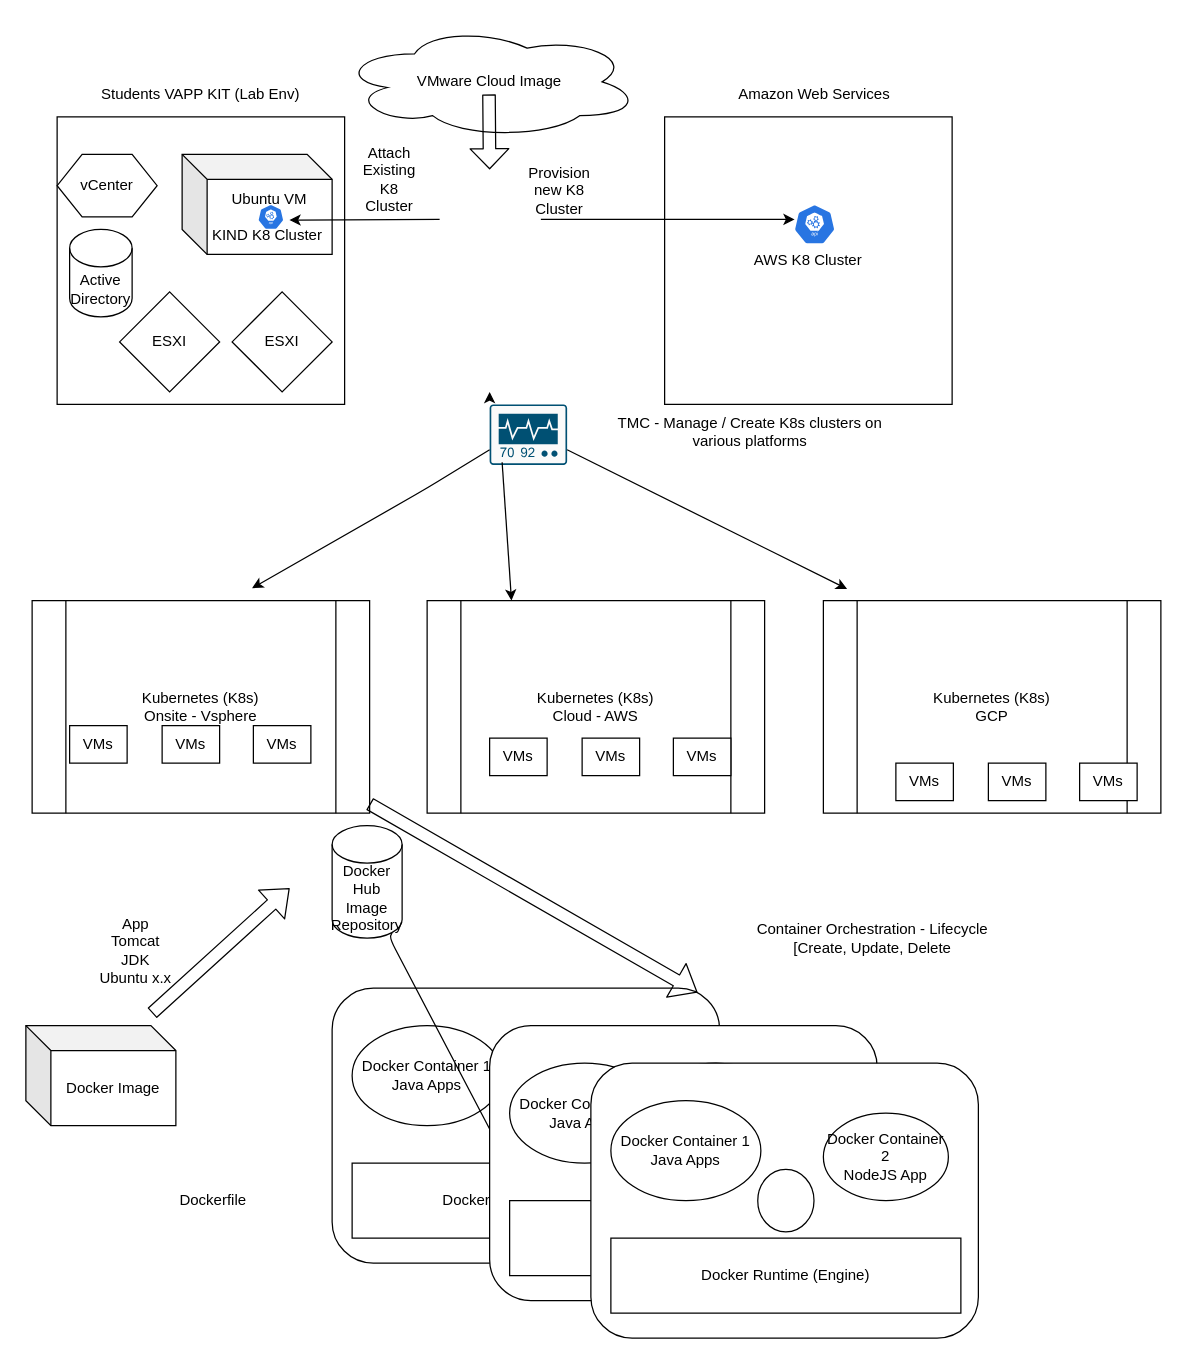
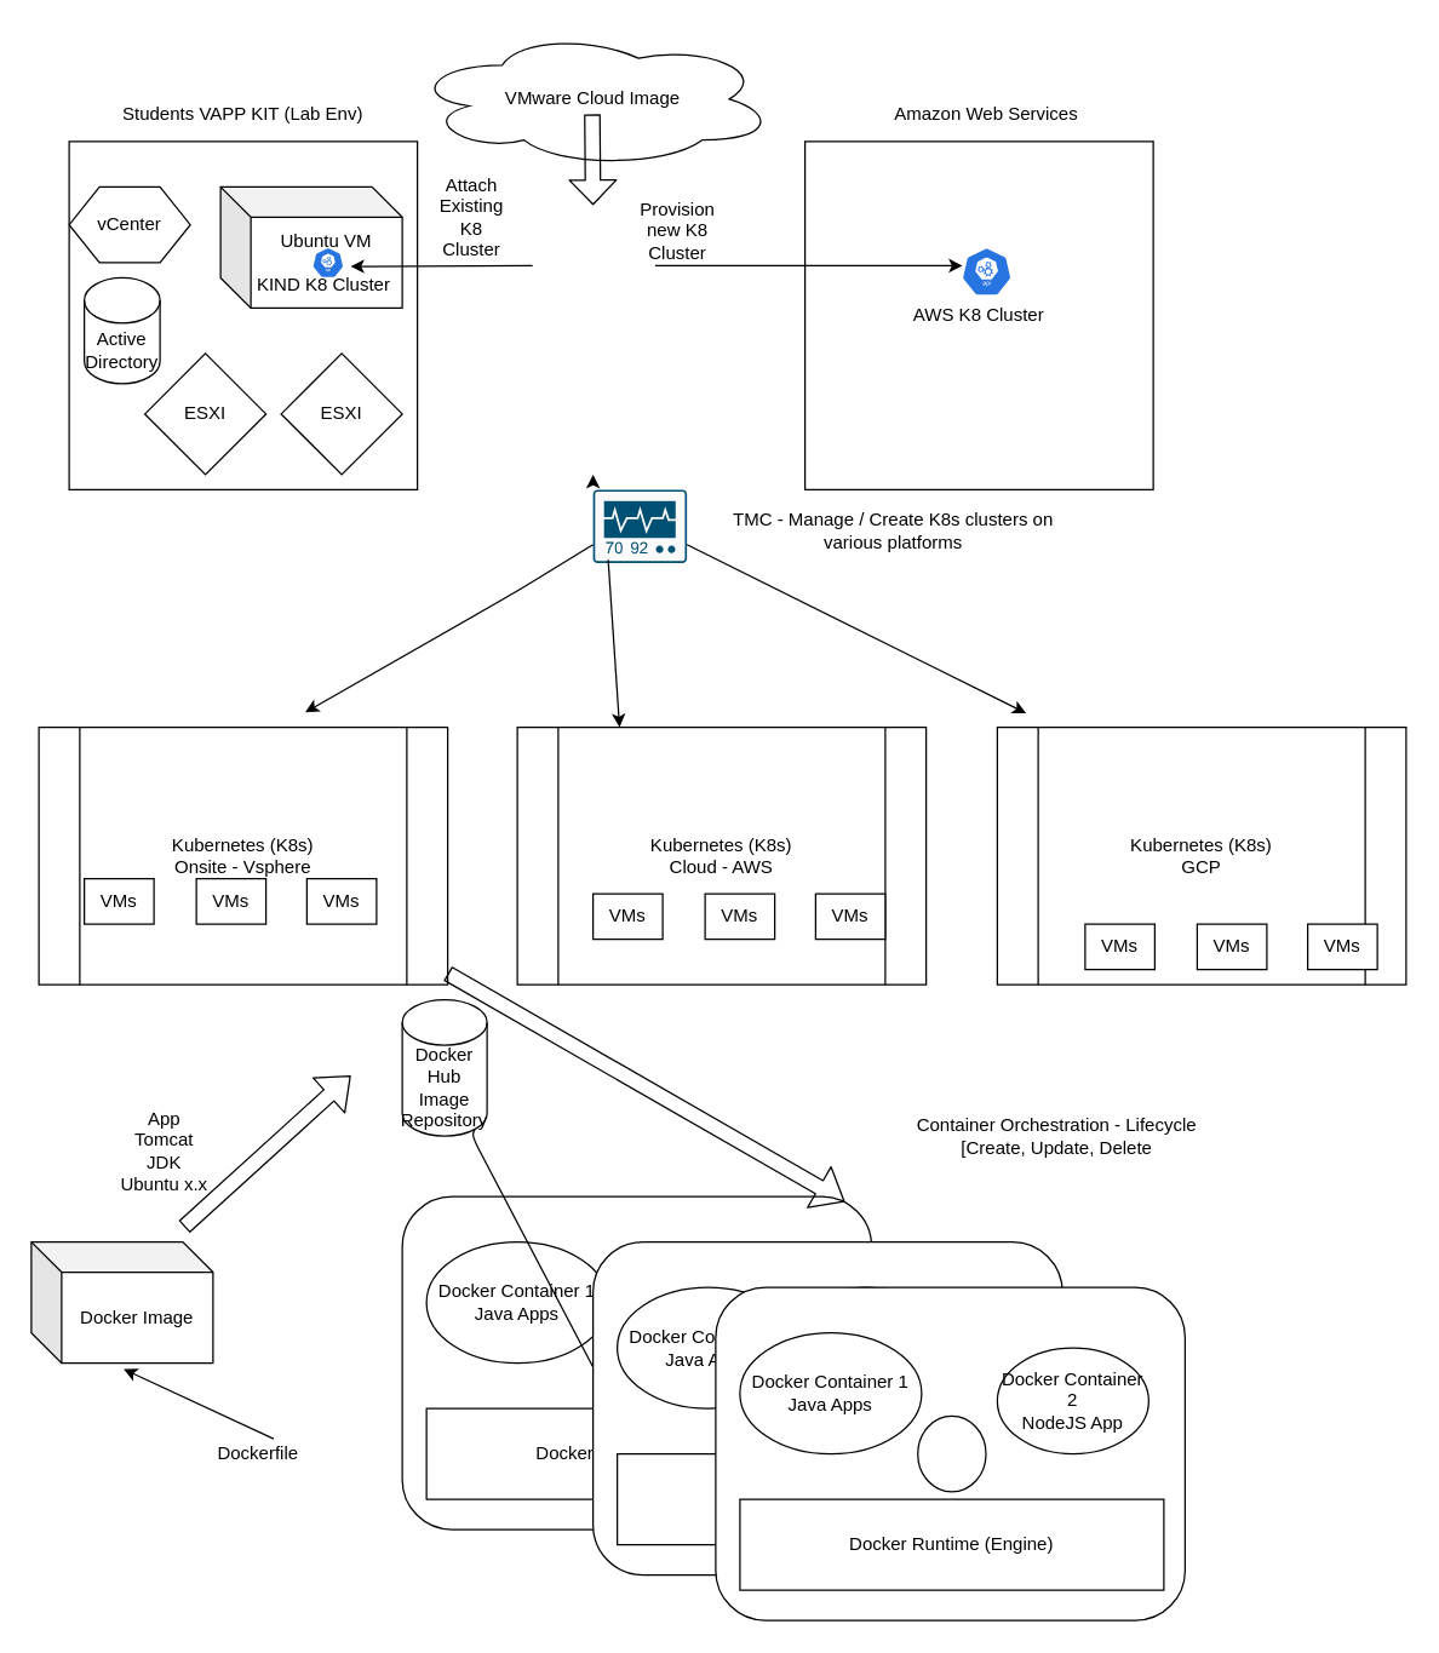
- <mxCell id="4" value="TMC - Manage / Create K8s clusters on various platforms" style="text;html=1;strokeColor=none;fillColor=none;align=center;verticalAlign=middle;whiteSpace=wrap;rounded=0;" vertex="1" parent="1"><mxGeometry x="482" y="335" width="235" height="20" as="geometry" /></mxCell>
+ <mxCell id="4" value="TMC - Manage / Create K8s clusters on various platforms" style="text;html=1;strokeColor=none;fillColor=none;align=center;verticalAlign=middle;whiteSpace=wrap;rounded=0;" vertex="1" parent="1"><mxGeometry x="472" y="340" width="235" height="20" as="geometry" /></mxCell>
+ <mxCell id="29" value="" style="endArrow=classic;html=1;entryX=0.508;entryY=1.05;entryDx=0;entryDy=0;entryPerimeter=0;exitX=0.75;exitY=0;exitDx=0;exitDy=0;" edge="1" parent="1" source="28" target="27"><mxGeometry width="50" height="50" relative="1" as="geometry"><mxPoint x="371" y="960" as="sourcePoint" /><mxPoint x="421" y="910" as="targetPoint" /><Array as="points" /></mxGeometry></mxCell>
